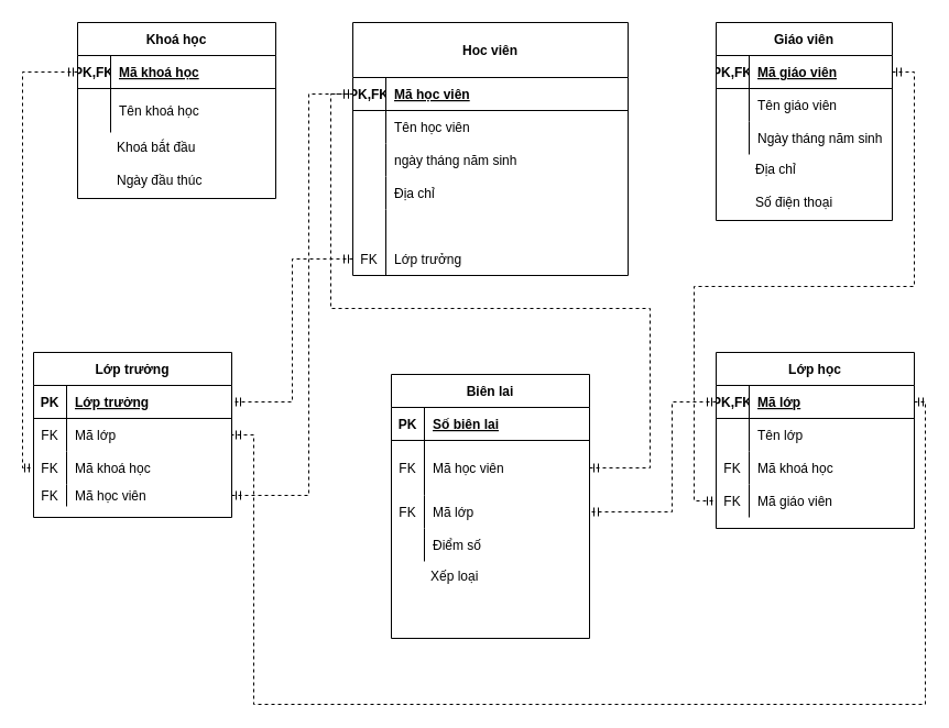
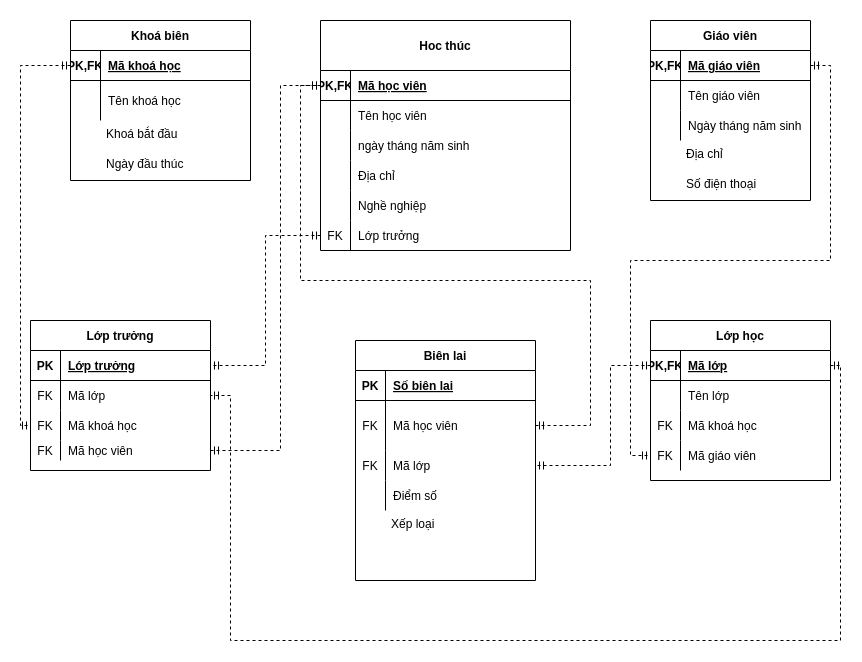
- <mxCell id="31" value="Khoá học" style="shape=table;startSize=30;container=1;collapsible=1;childLayout=tableLayout;fixedRows=1;rowLines=0;fontStyle=1;align=center;resizeLast=1;" parent="1" vertex="1"><mxGeometry x="70" y="20" width="180" height="160" as="geometry" /></mxCell>
+ <mxCell id="31" value="Khoá biên" style="shape=table;startSize=30;container=1;collapsible=1;childLayout=tableLayout;fixedRows=1;rowLines=0;fontStyle=1;align=center;resizeLast=1;" parent="1" vertex="1"><mxGeometry x="70" y="20" width="180" height="160" as="geometry" /></mxCell>
- <mxCell id="2" value="Hoc viên" style="shape=table;startSize=50;container=1;collapsible=1;childLayout=tableLayout;fixedRows=1;rowLines=0;fontStyle=1;align=center;resizeLast=1;" parent="1" vertex="1"><mxGeometry x="320" y="20" width="250" height="230" as="geometry" /></mxCell>
+ <mxCell id="2" value="Hoc thúc" style="shape=table;startSize=50;container=1;collapsible=1;childLayout=tableLayout;fixedRows=1;rowLines=0;fontStyle=1;align=center;resizeLast=1;" parent="1" vertex="1"><mxGeometry x="320" y="20" width="250" height="230" as="geometry" /></mxCell>
+ <mxCell id="17" value="Nghề nghiệp" style="shape=partialRectangle;overflow=hidden;connectable=0;fillColor=none;top=0;left=0;bottom=0;right=0;align=left;spacingLeft=6;" parent="15" vertex="1"><mxGeometry x="30" width="220" height="30" as="geometry" /></mxCell>
